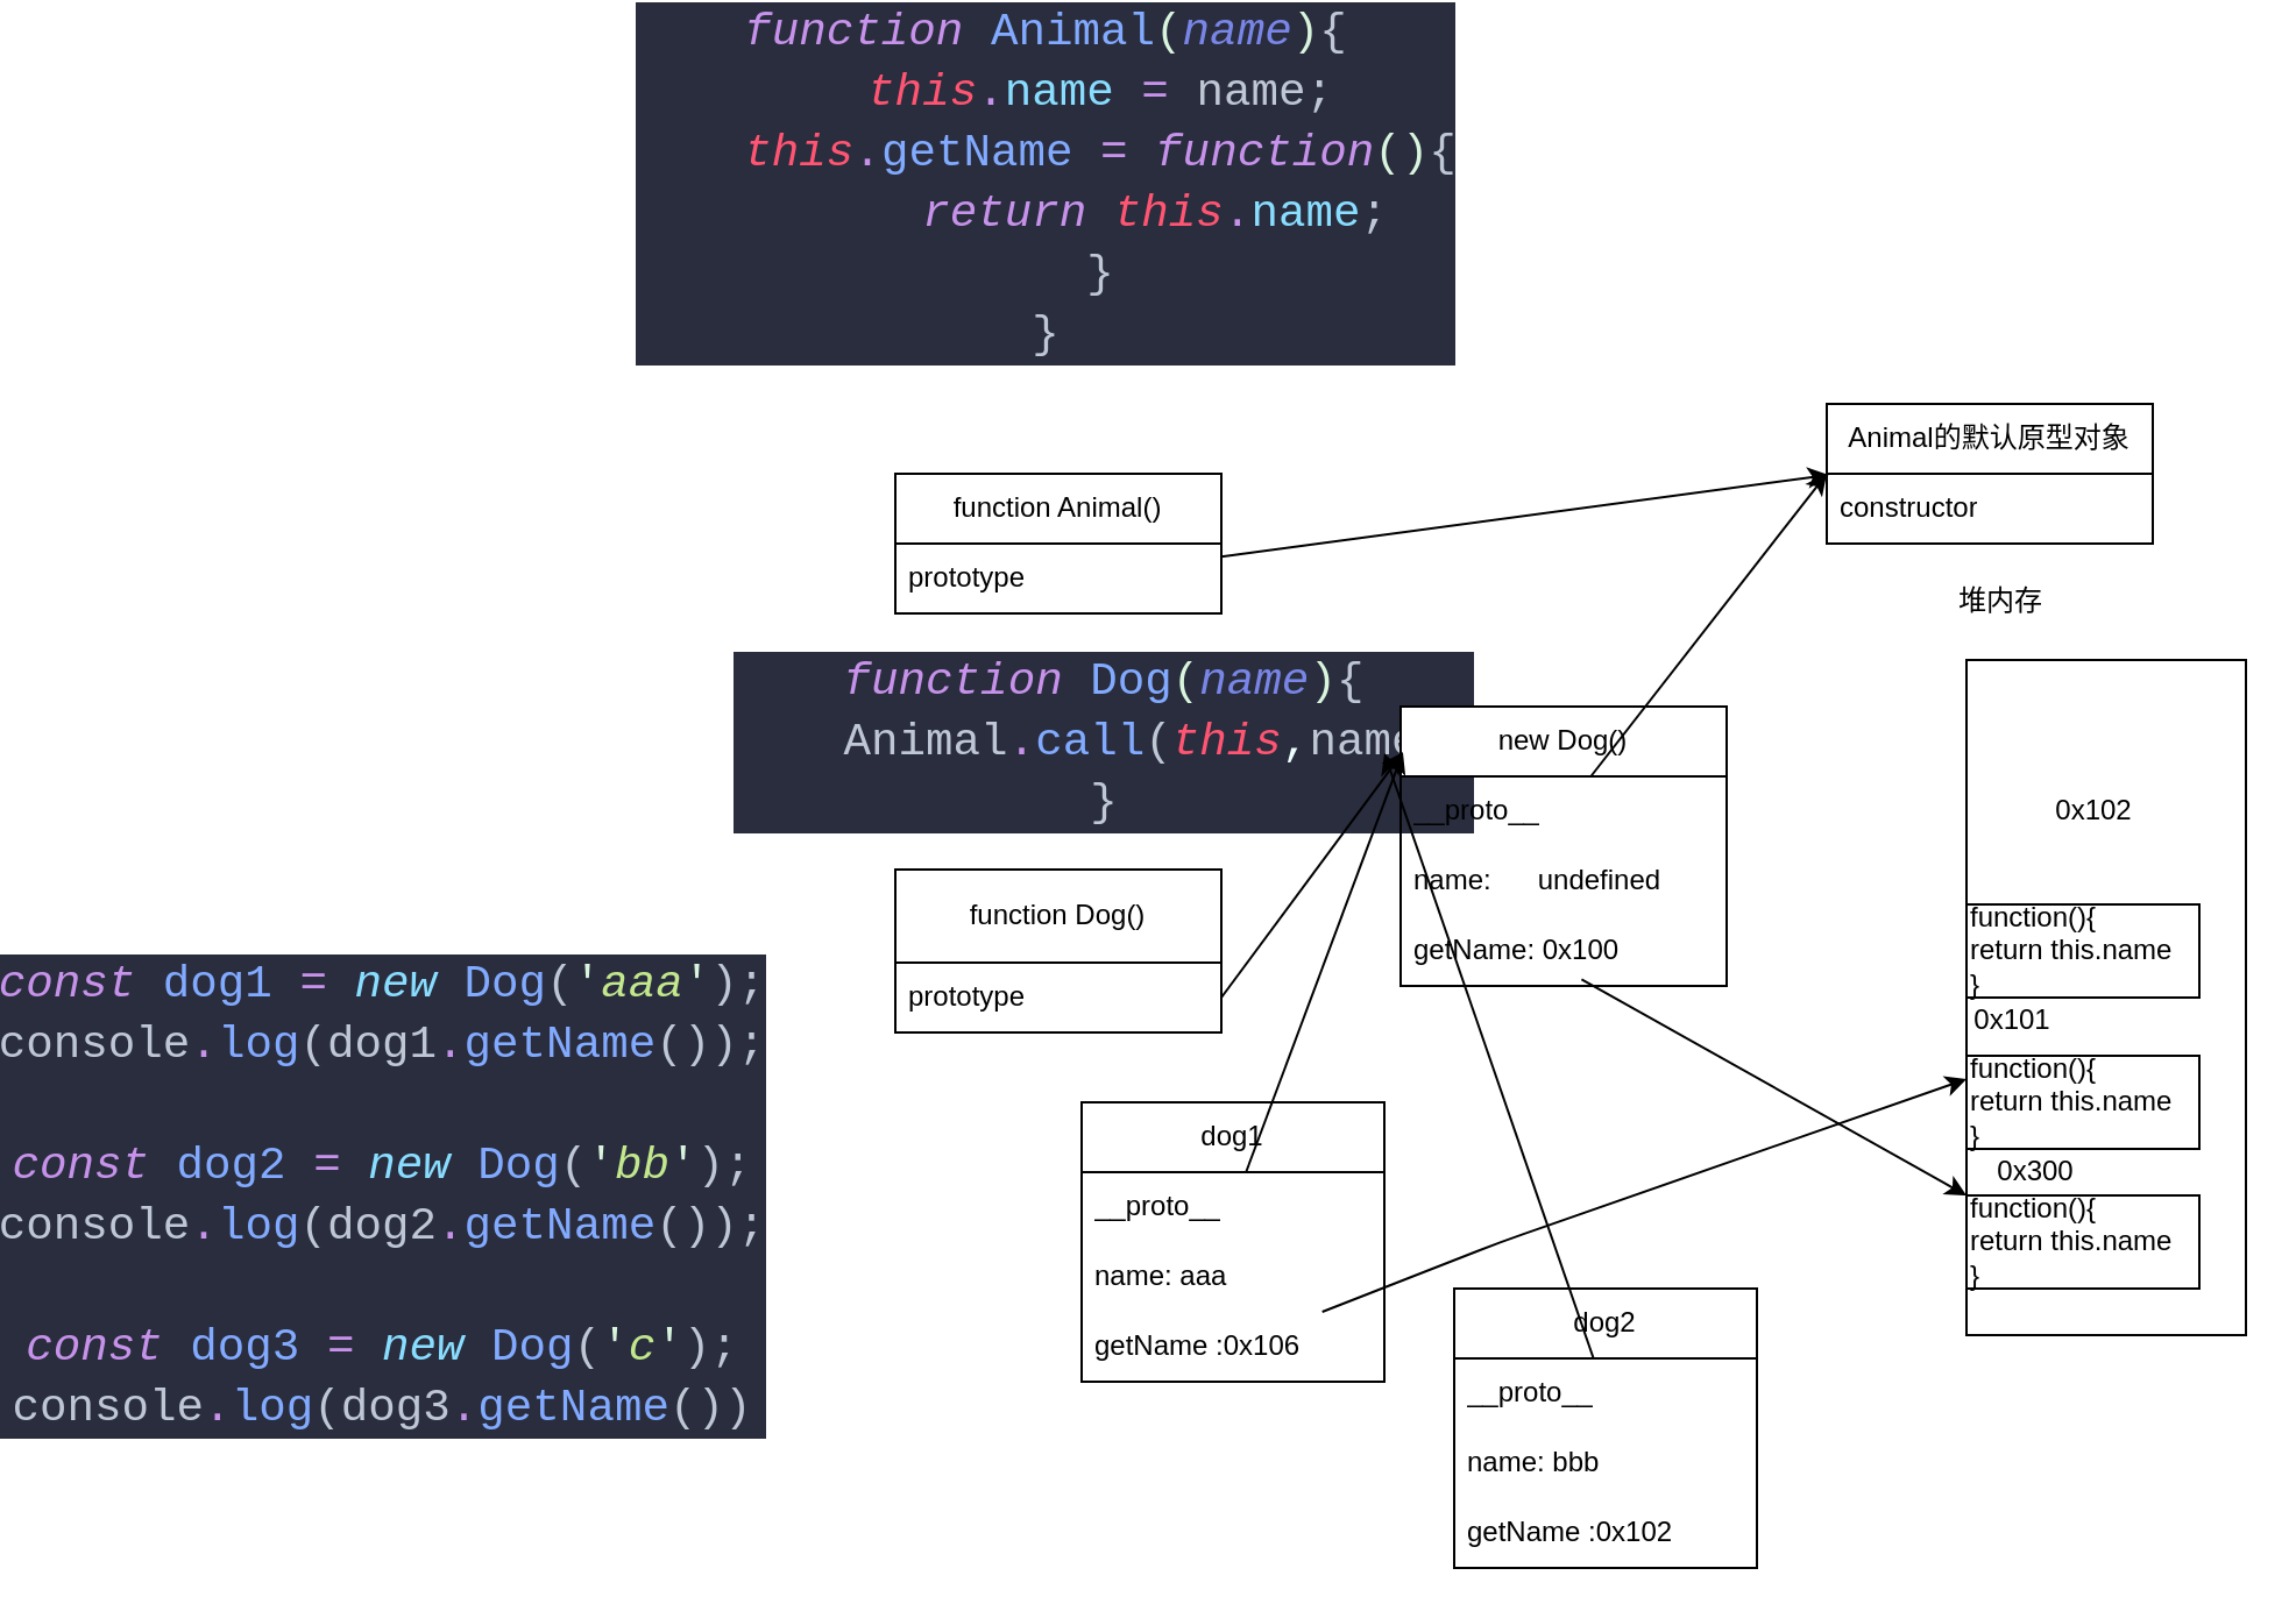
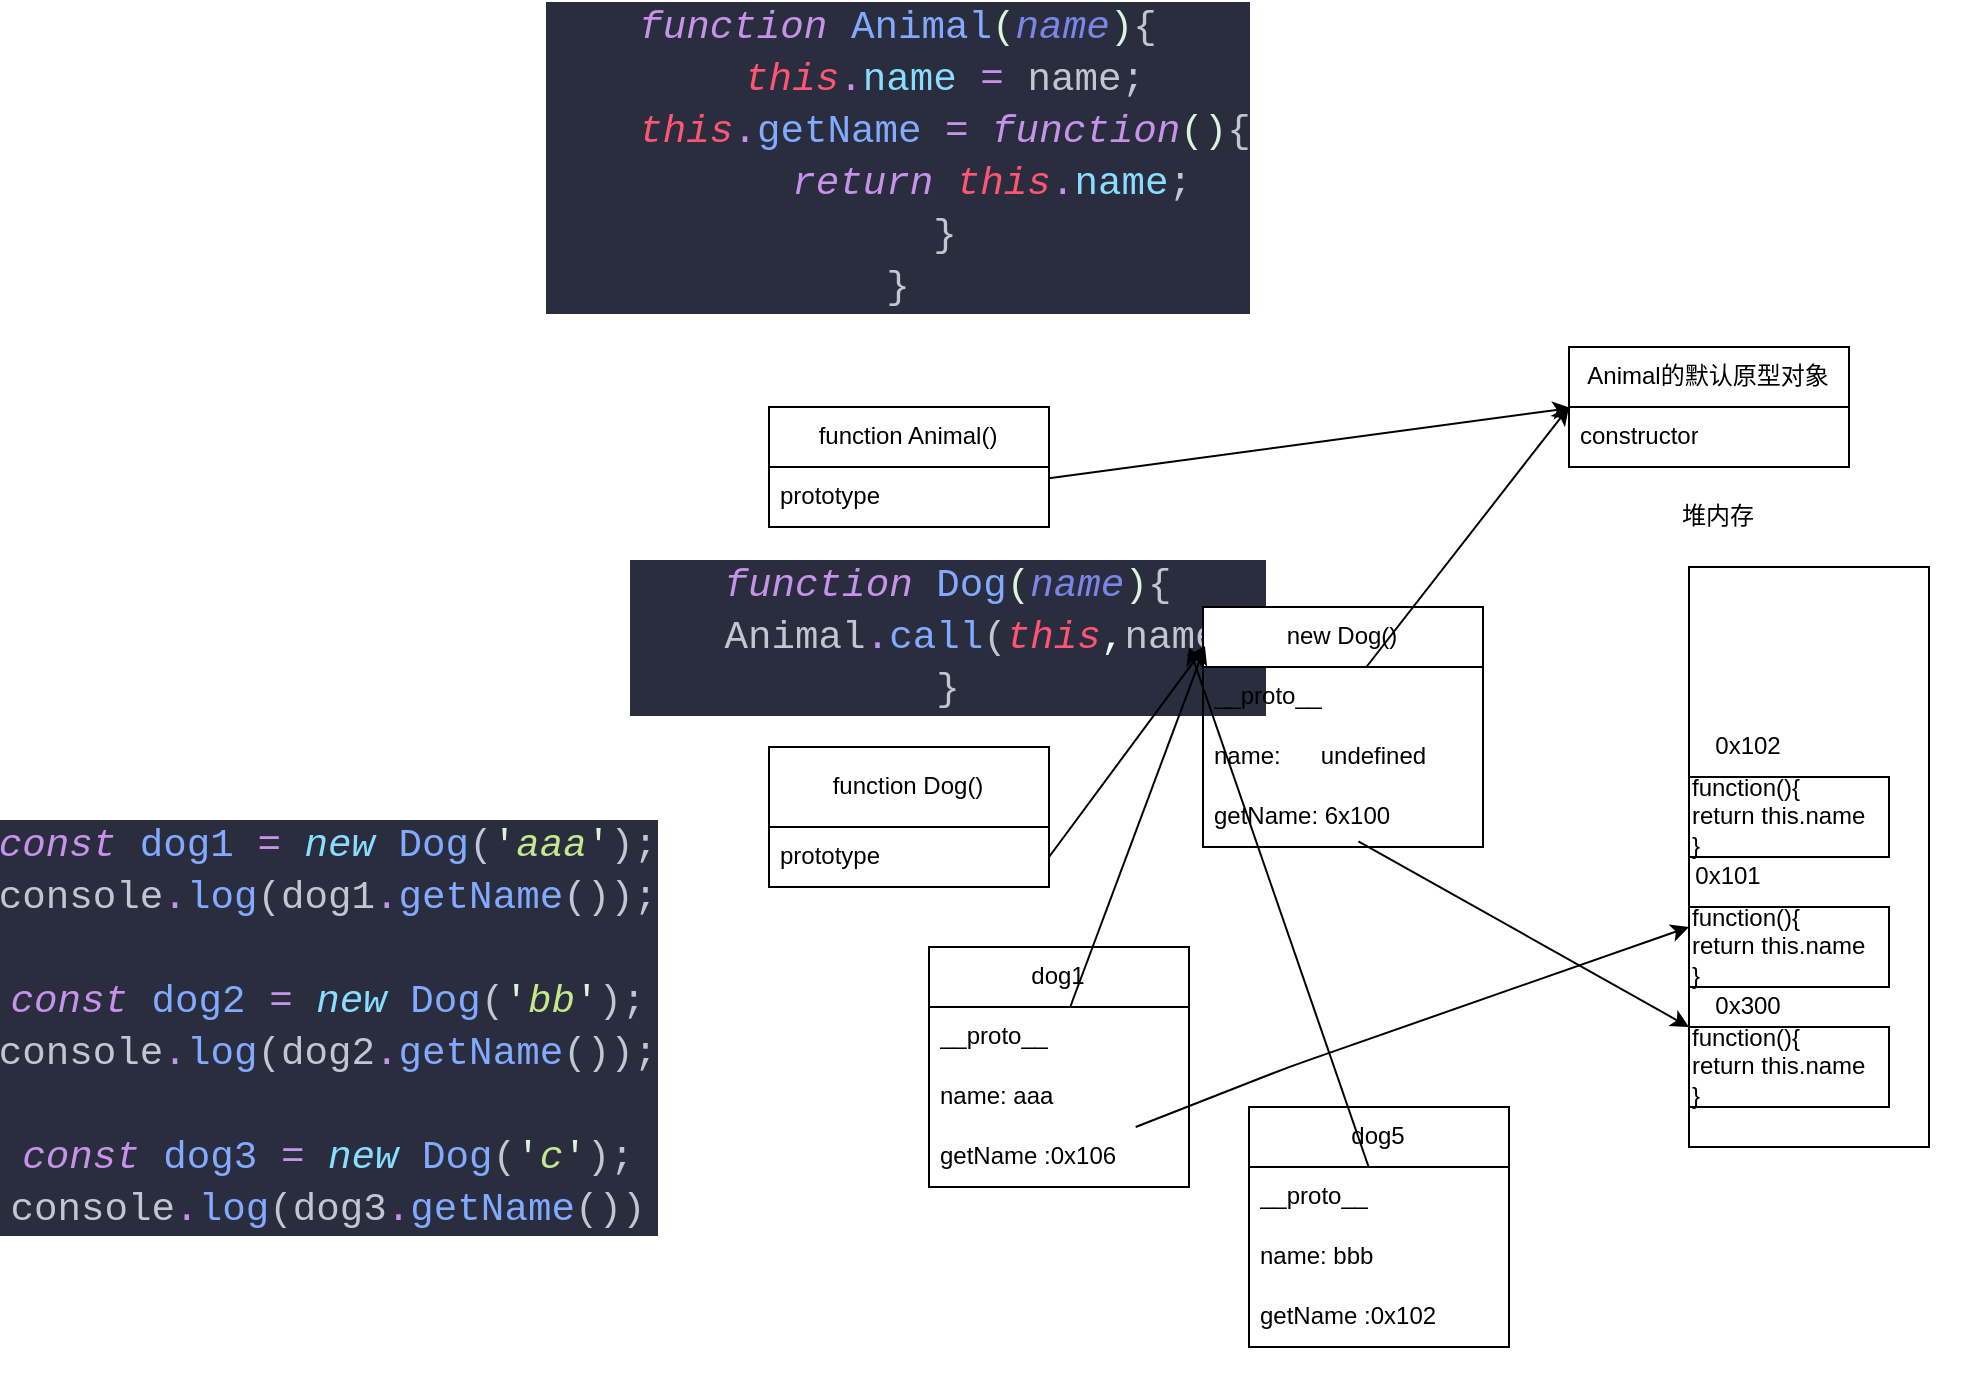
- <mxCell id="37" value="0x102" style="text;html=1;align=center;verticalAlign=middle;whiteSpace=wrap;rounded=0;" parent="1" vertex="1"><mxGeometry x="755" y="310" width="60" height="30" as="geometry" /></mxCell>
+ <mxCell id="37" value="0x102" style="text;html=1;align=center;verticalAlign=middle;whiteSpace=wrap;rounded=0;" parent="1" vertex="1"><mxGeometry x="730" y="335" width="60" height="30" as="geometry" /></mxCell>
- <mxCell id="15" value="getName: 0x100" style="text;strokeColor=none;fillColor=none;align=left;verticalAlign=middle;spacingLeft=4;spacingRight=4;overflow=hidden;points=[[0,0.5],[1,0.5]];portConstraint=eastwest;rotatable=0;whiteSpace=wrap;html=1;" parent="11" vertex="1"><mxGeometry y="90" width="140" height="30" as="geometry" /></mxCell>
+ <mxCell id="15" value="getName: 6x100" style="text;strokeColor=none;fillColor=none;align=left;verticalAlign=middle;spacingLeft=4;spacingRight=4;overflow=hidden;points=[[0,0.5],[1,0.5]];portConstraint=eastwest;rotatable=0;whiteSpace=wrap;html=1;" parent="11" vertex="1"><mxGeometry y="90" width="140" height="30" as="geometry" /></mxCell>
- <mxCell id="31" value="dog2" style="swimlane;fontStyle=0;childLayout=stackLayout;horizontal=1;startSize=30;horizontalStack=0;resizeParent=1;resizeParentMax=0;resizeLast=0;collapsible=1;marginBottom=0;whiteSpace=wrap;html=1;" parent="1" vertex="1"><mxGeometry x="510" y="530" width="130" height="120" as="geometry" /></mxCell>
+ <mxCell id="31" value="dog5" style="swimlane;fontStyle=0;childLayout=stackLayout;horizontal=1;startSize=30;horizontalStack=0;resizeParent=1;resizeParentMax=0;resizeLast=0;collapsible=1;marginBottom=0;whiteSpace=wrap;html=1;" parent="1" vertex="1"><mxGeometry x="510" y="530" width="130" height="120" as="geometry" /></mxCell>
